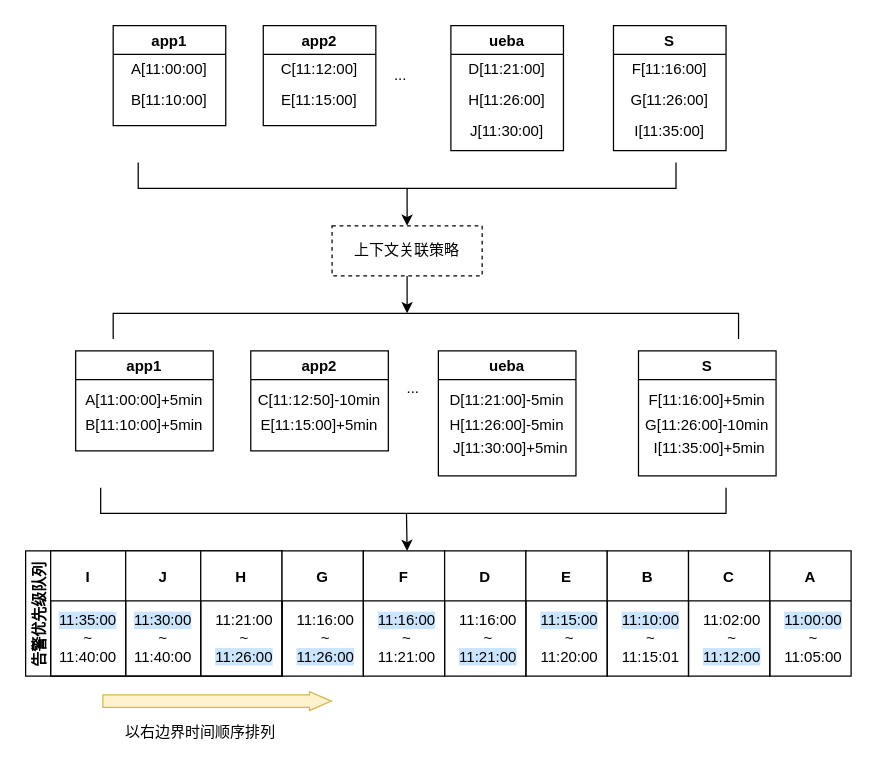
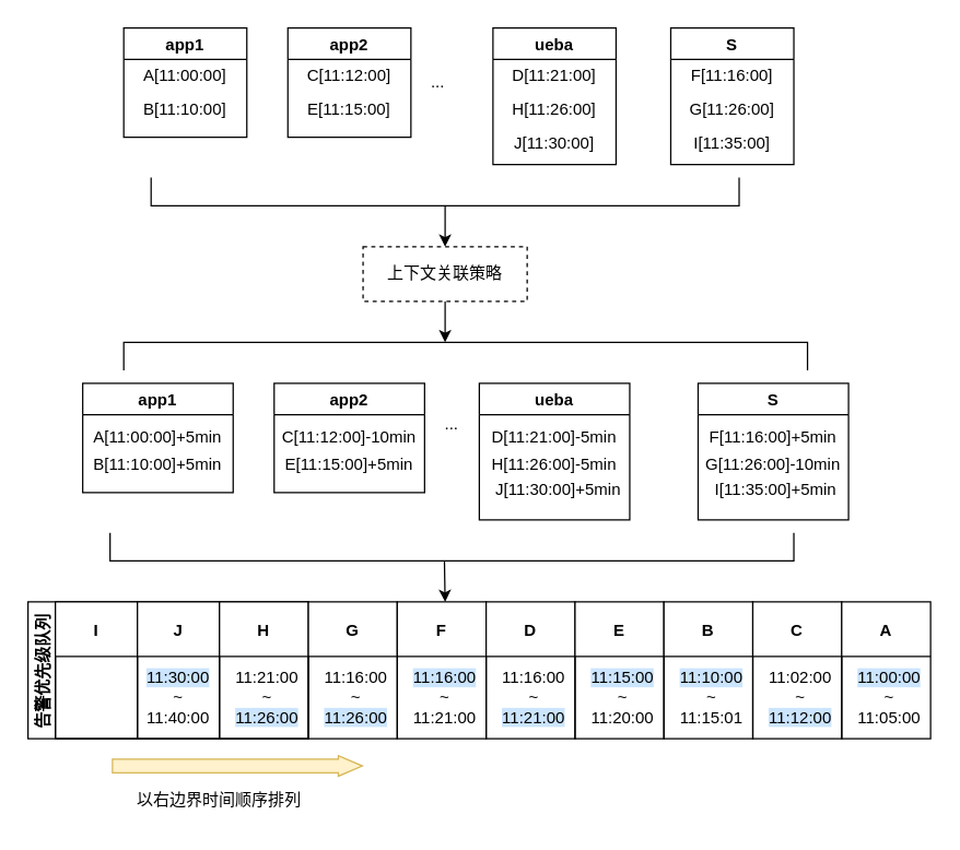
- <mxCell id="25" value="C[11:12:50]-10min" style="text;html=1;strokeColor=none;fillColor=none;align=center;verticalAlign=middle;whiteSpace=wrap;rounded=0;" vertex="1" parent="24"><mxGeometry x="25" y="27.5" width="60" height="25" as="geometry" /></mxCell>
+ <mxCell id="25" value="C[11:12:00]-10min" style="text;html=1;strokeColor=none;fillColor=none;align=center;verticalAlign=middle;whiteSpace=wrap;rounded=0;" vertex="1" parent="24"><mxGeometry x="25" y="27.5" width="60" height="25" as="geometry" /></mxCell>
- <mxCell id="41" value="&lt;span style=&quot;background-color: rgb(204 , 229 , 255)&quot;&gt;11:35:00&lt;/span&gt;&lt;br&gt;~&lt;br&gt;11:40:00" style="text;html=1;strokeColor=none;fillColor=none;align=center;verticalAlign=middle;whiteSpace=wrap;rounded=0;" vertex="1" parent="40"><mxGeometry y="55" width="60" height="30" as="geometry" /></mxCell>
